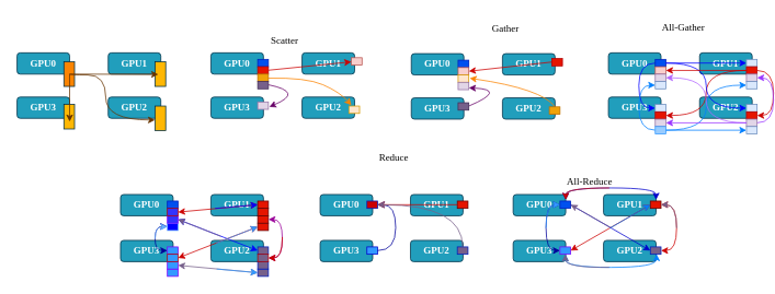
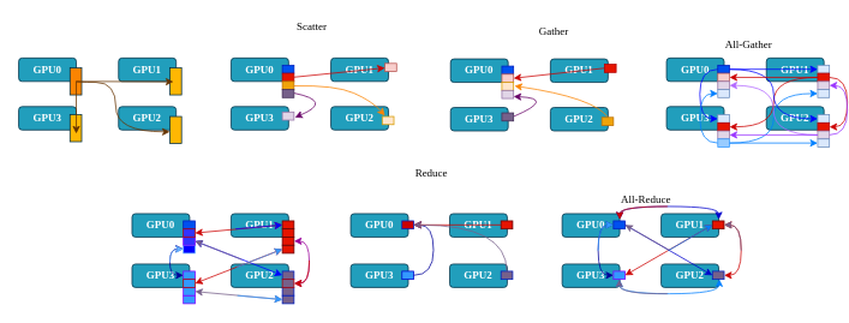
- <mxCell id="48" value="&lt;font face=&quot;Verdana&quot;&gt;All-Gather&lt;/font&gt;" style="text;html=1;align=center;verticalAlign=middle;whiteSpace=wrap;rounded=0;" parent="1" vertex="1"><mxGeometry x="794" y="19" width="75" height="30" as="geometry" /></mxCell>
+ <mxCell id="48" value="&lt;font face=&quot;Verdana&quot;&gt;All-Gather&lt;/font&gt;" style="text;html=1;align=center;verticalAlign=middle;whiteSpace=wrap;rounded=0;" parent="1" vertex="1"><mxGeometry x="794" y="34" width="75" height="30" as="geometry" /></mxCell>
- <mxCell id="20" value="&lt;font face=&quot;Verdana&quot;&gt;Scatter&lt;/font&gt;" style="text;html=1;align=center;verticalAlign=middle;whiteSpace=wrap;rounded=0;" parent="1" vertex="1"><mxGeometry x="316" y="34" width="60" height="30" as="geometry" /></mxCell>
+ <mxCell id="20" value="&lt;font face=&quot;Verdana&quot;&gt;Scatter&lt;/font&gt;" style="text;html=1;align=center;verticalAlign=middle;whiteSpace=wrap;rounded=0;" parent="1" vertex="1"><mxGeometry x="316" y="14" width="60" height="30" as="geometry" /></mxCell>
